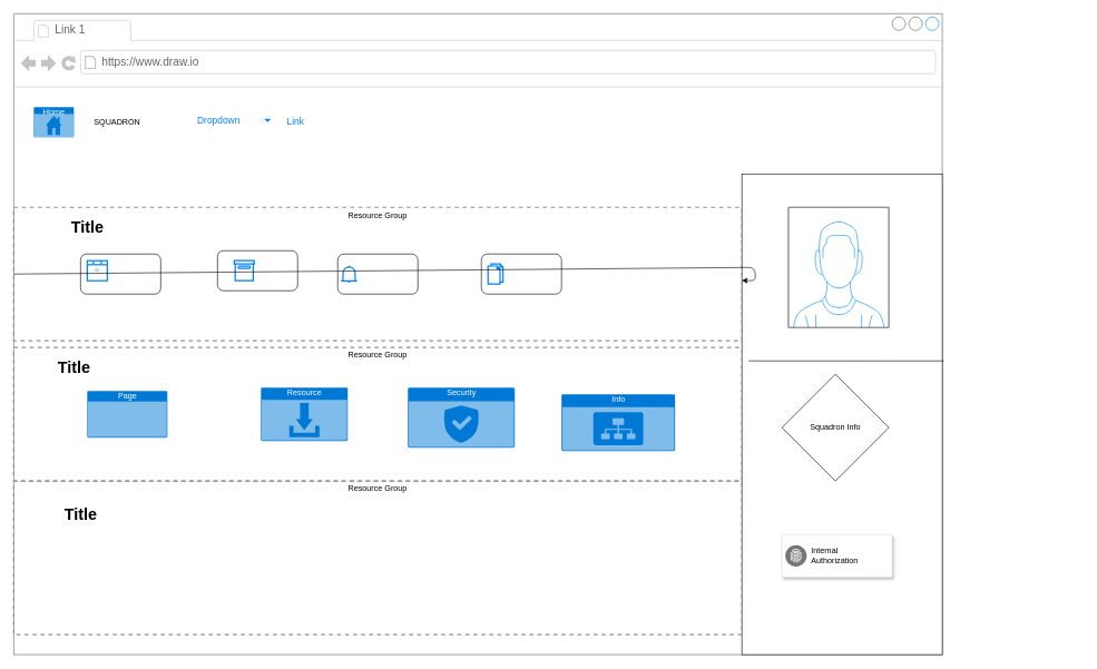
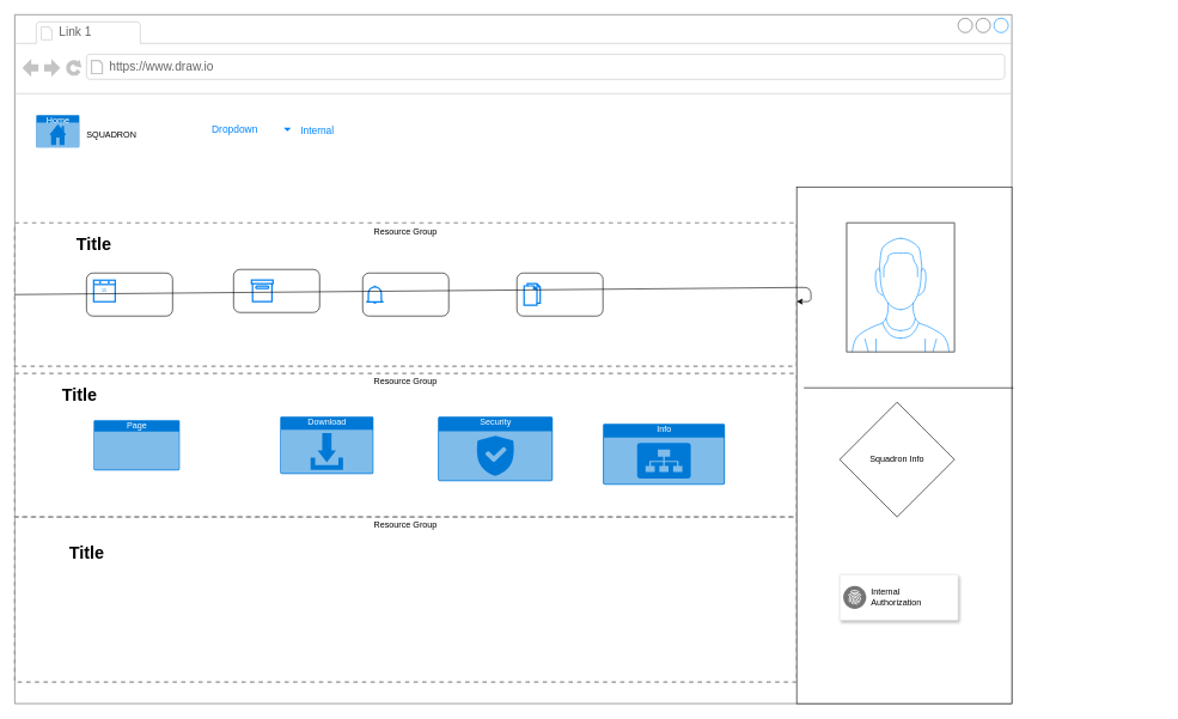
- <mxCell id="8" value="Link" style="fillColor=none;strokeColor=none;fontSize=14;fontColor=#0085FC;" vertex="1" parent="3"><mxGeometry x="307" y="140" width="230" height="40" as="geometry" /></mxCell>
+ <mxCell id="8" value="Internal" style="fillColor=none;strokeColor=none;fontSize=14;fontColor=#0085FC;" vertex="1" parent="3"><mxGeometry x="307" y="140" width="230" height="40" as="geometry" /></mxCell>
- <mxCell id="10" value="SQUADRON" style="text;html=1;strokeColor=none;fillColor=none;align=center;verticalAlign=middle;whiteSpace=wrap;rounded=0;" vertex="1" parent="3"><mxGeometry x="120" y="140" width="70" height="45" as="geometry" /></mxCell>
+ <mxCell id="10" value="SQUADRON" style="text;html=1;strokeColor=none;fillColor=none;align=center;verticalAlign=middle;whiteSpace=wrap;rounded=0;" vertex="1" parent="3"><mxGeometry x="100" y="145" width="70" height="45" as="geometry" /></mxCell>
- <mxCell id="18" value="Resource" style="html=1;strokeColor=none;fillColor=#0079D6;labelPosition=center;verticalLabelPosition=middle;verticalAlign=top;align=center;fontSize=12;outlineConnect=0;spacingTop=-6;fontColor=#FFFFFF;sketch=0;shape=mxgraph.sitemap.download;" vertex="1" parent="16"><mxGeometry x="370" y="60" width="130" height="80" as="geometry" /></mxCell>
+ <mxCell id="18" value="Download" style="html=1;strokeColor=none;fillColor=#0079D6;labelPosition=center;verticalLabelPosition=middle;verticalAlign=top;align=center;fontSize=12;outlineConnect=0;spacingTop=-6;fontColor=#FFFFFF;sketch=0;shape=mxgraph.sitemap.download;" vertex="1" parent="16"><mxGeometry x="370" y="60" width="130" height="80" as="geometry" /></mxCell>
